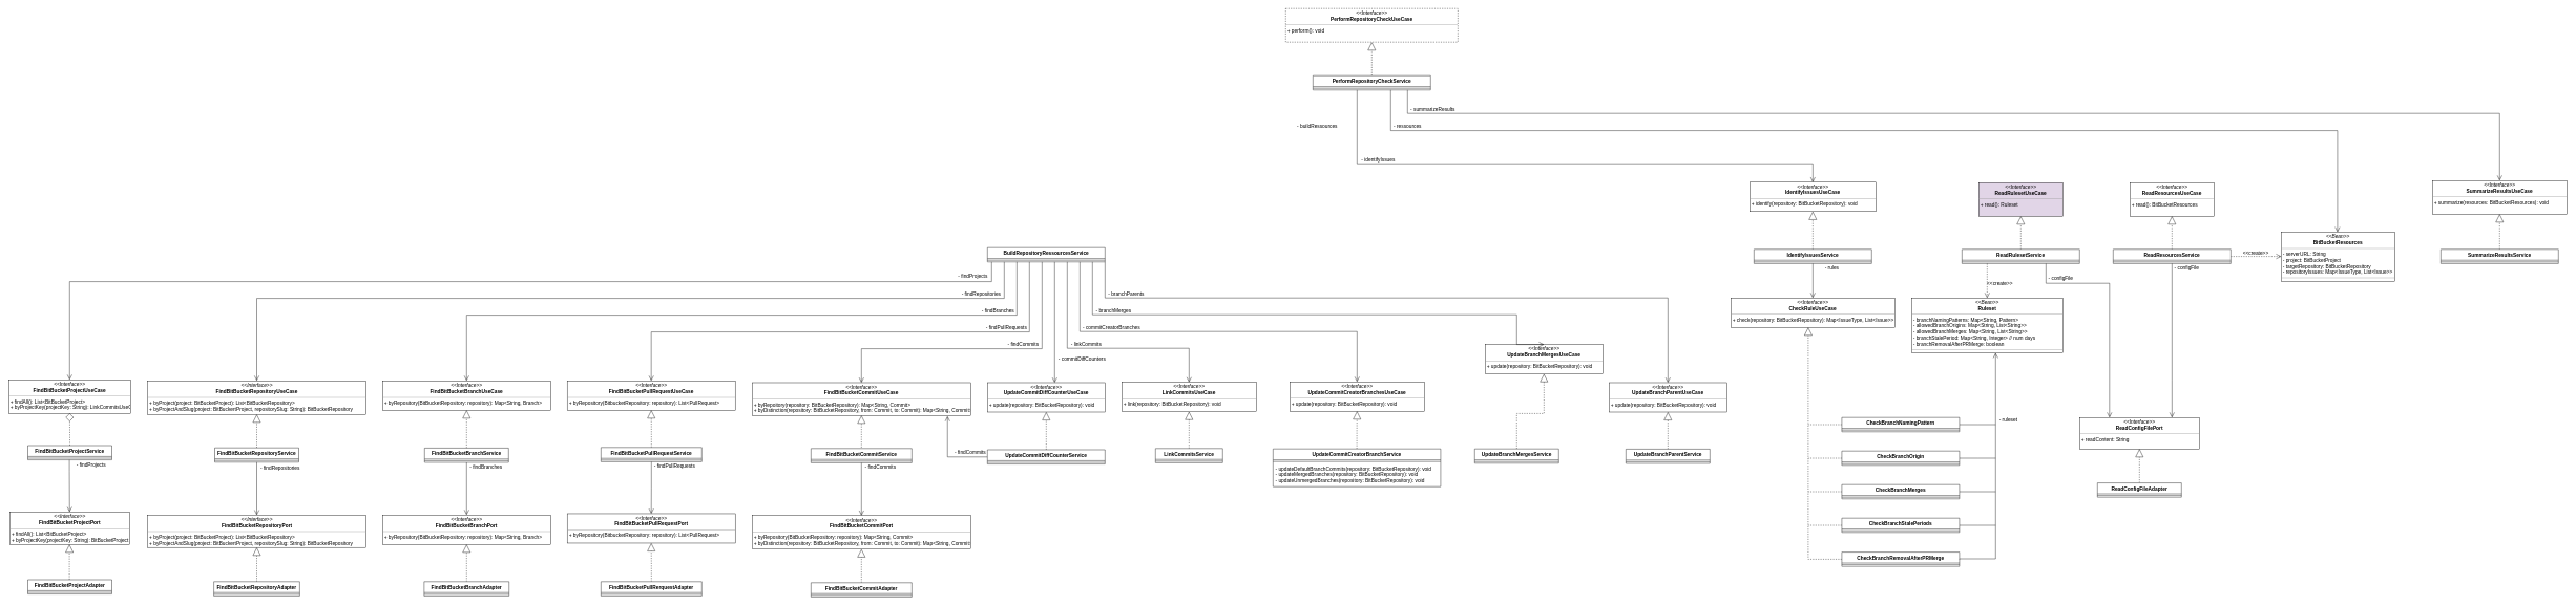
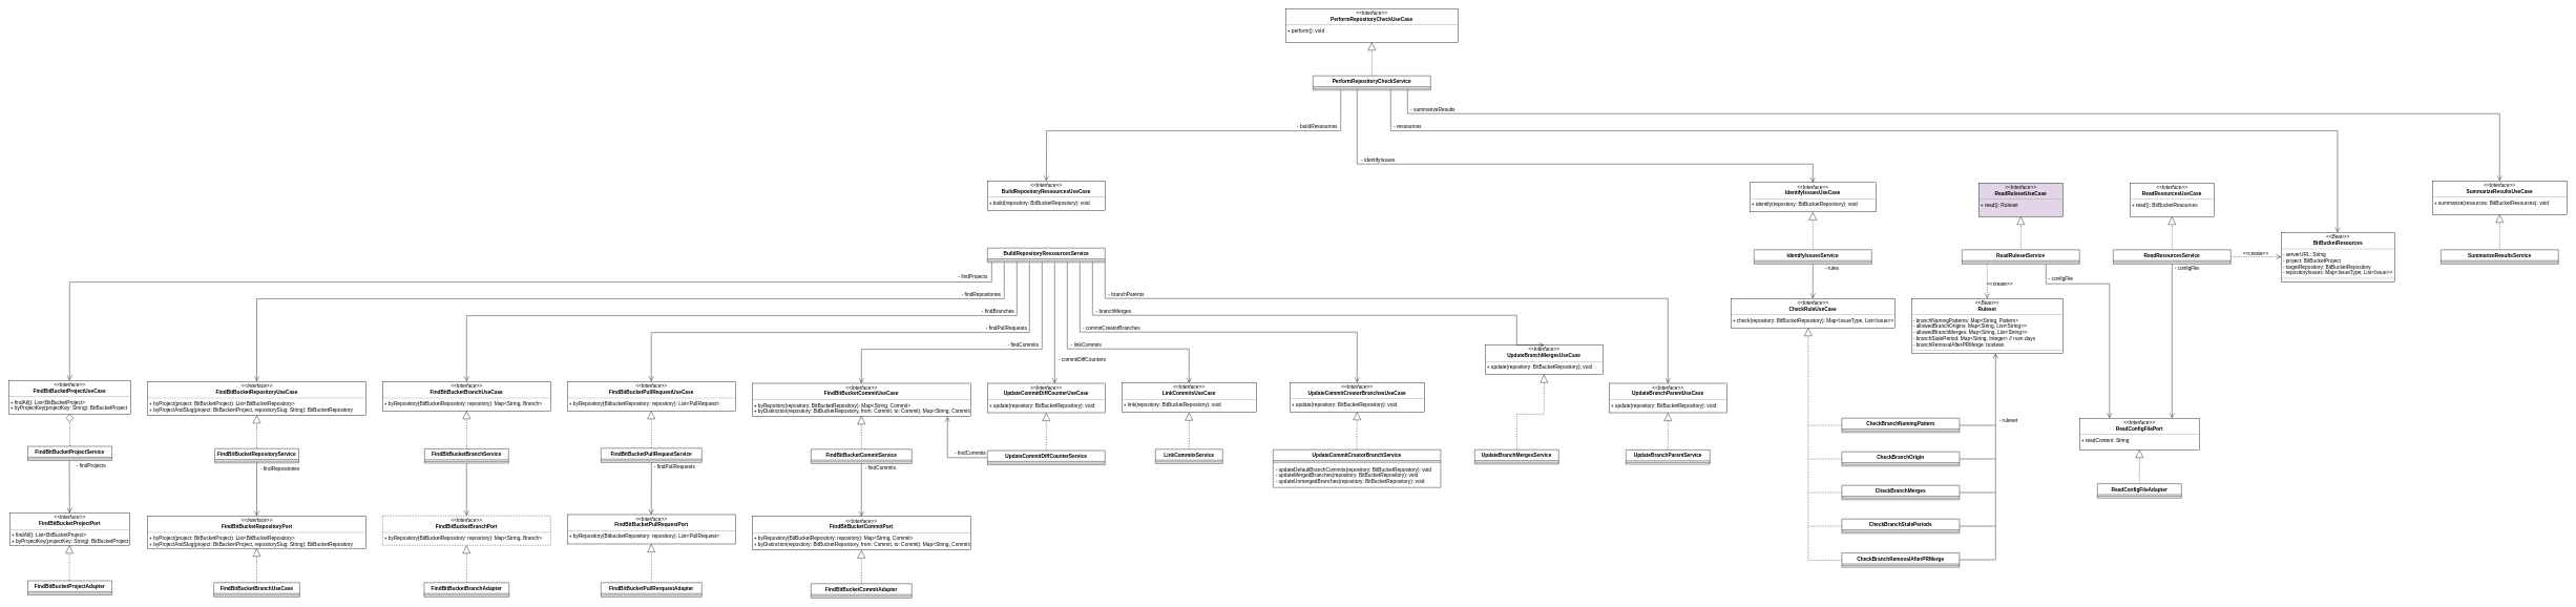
- <mxCell id="129" value="&lt;p style=&quot;margin: 0px ; margin-top: 4px ; text-align: center&quot;&gt;&lt;i&gt;&amp;lt;&amp;lt;Interface&amp;gt;&amp;gt;&lt;/i&gt;&lt;br&gt;&lt;b&gt;PerformRepositoryCheckUseCase&lt;/b&gt;&lt;/p&gt;&lt;hr size=&quot;1&quot;&gt;&lt;p style=&quot;margin: 0px ; margin-left: 4px&quot;&gt;+ perform&lt;span&gt;(&lt;/span&gt;&lt;span&gt;): void&lt;/span&gt;&lt;/p&gt;" style="verticalAlign=top;align=left;overflow=fill;fontSize=12;fontFamily=Helvetica;html=1;dashed=1;" parent="1" vertex="1"><mxGeometry x="3060" y="20" width="410" height="80" as="geometry" /></mxCell>
+ <mxCell id="129" value="&lt;p style=&quot;margin: 0px ; margin-top: 4px ; text-align: center&quot;&gt;&lt;i&gt;&amp;lt;&amp;lt;Interface&amp;gt;&amp;gt;&lt;/i&gt;&lt;br&gt;&lt;b&gt;PerformRepositoryCheckUseCase&lt;/b&gt;&lt;/p&gt;&lt;hr size=&quot;1&quot;&gt;&lt;p style=&quot;margin: 0px ; margin-left: 4px&quot;&gt;+ perform&lt;span&gt;(&lt;/span&gt;&lt;span&gt;): void&lt;/span&gt;&lt;/p&gt;" style="verticalAlign=top;align=left;overflow=fill;fontSize=12;fontFamily=Helvetica;html=1;" parent="1" vertex="1"><mxGeometry x="3060" y="20" width="410" height="80" as="geometry" /></mxCell>
+ <mxCell id="130" style="edgeStyle=orthogonalEdgeStyle;rounded=0;orthogonalLoop=1;jettySize=auto;html=1;entryX=0.5;entryY=0;entryDx=0;entryDy=0;endArrow=open;endFill=0;endSize=10;" parent="1" source="135" target="24" edge="1"><mxGeometry relative="1" as="geometry"><Array as="points"><mxPoint x="3191" y="311" /><mxPoint x="2491" y="311" /></Array></mxGeometry></mxCell>
+ <mxCell id="24" value="&lt;p style=&quot;margin: 0px ; margin-top: 4px ; text-align: center&quot;&gt;&lt;i&gt;&amp;lt;&amp;lt;Interface&amp;gt;&amp;gt;&lt;/i&gt;&lt;br&gt;&lt;b&gt;BuildRepositoryRessourcesUseCase&lt;/b&gt;&lt;/p&gt;&lt;hr size=&quot;1&quot;&gt;&lt;p style=&quot;margin: 0px ; margin-left: 4px&quot;&gt;+ build(repository: BitBucketRepository): void&lt;br&gt;&lt;/p&gt;" style="verticalAlign=top;align=left;overflow=fill;fontSize=12;fontFamily=Helvetica;html=1;" parent="1" vertex="1"><mxGeometry x="2350" y="430" width="280" height="70" as="geometry" /></mxCell>
- <mxCell id="22" value="&lt;p style=&quot;margin: 0px ; margin-top: 4px ; text-align: center&quot;&gt;&lt;i&gt;&amp;lt;&amp;lt;Interface&amp;gt;&amp;gt;&lt;/i&gt;&lt;br&gt;&lt;b&gt;FindBitBucketProjectUseCase&lt;/b&gt;&lt;/p&gt;&lt;hr size=&quot;1&quot;&gt;&lt;p style=&quot;margin: 0px 0px 0px 4px&quot;&gt;+ findAll(): List&amp;lt;BitBucketProject&amp;gt;&lt;/p&gt;&lt;p style=&quot;margin: 0px ; margin-left: 4px&quot;&gt;+ byProjectKey(projectKey: String): LinkCommitsUseCase&lt;br&gt;&lt;/p&gt;" style="verticalAlign=top;align=left;overflow=fill;fontSize=12;fontFamily=Helvetica;html=1;" parent="1" vertex="1"><mxGeometry x="20" y="905" width="290" height="80" as="geometry" /></mxCell>
+ <mxCell id="22" value="&lt;p style=&quot;margin: 0px ; margin-top: 4px ; text-align: center&quot;&gt;&lt;i&gt;&amp;lt;&amp;lt;Interface&amp;gt;&amp;gt;&lt;/i&gt;&lt;br&gt;&lt;b&gt;FindBitBucketProjectUseCase&lt;/b&gt;&lt;/p&gt;&lt;hr size=&quot;1&quot;&gt;&lt;p style=&quot;margin: 0px 0px 0px 4px&quot;&gt;+ findAll(): List&amp;lt;BitBucketProject&amp;gt;&lt;/p&gt;&lt;p style=&quot;margin: 0px ; margin-left: 4px&quot;&gt;+ byProjectKey(projectKey: String): BitBucketProject&lt;br&gt;&lt;/p&gt;" style="verticalAlign=top;align=left;overflow=fill;fontSize=12;fontFamily=Helvetica;html=1;" parent="1" vertex="1"><mxGeometry x="20" y="905" width="290" height="80" as="geometry" /></mxCell>
- <mxCell id="83" value="- findBranches" style="text;html=1;align=center;verticalAlign=middle;resizable=0;points=[];;autosize=1;" parent="1" vertex="1"><mxGeometry x="1111.22" y="1103.5" width="90" height="20" as="geometry" /></mxCell>
- <mxCell id="3" value="&lt;p style=&quot;margin: 0px ; margin-top: 4px ; text-align: center&quot;&gt;&lt;i&gt;&amp;lt;&amp;lt;Interface&amp;gt;&amp;gt;&lt;/i&gt;&lt;br&gt;&lt;b&gt;FindBitBucketBranchPort&lt;/b&gt;&lt;/p&gt;&lt;hr size=&quot;1&quot;&gt;&lt;p style=&quot;margin: 0px ; margin-left: 4px&quot;&gt;+ byRepository(BitBucketRepository: repository): Map&amp;lt;String, Branch&amp;gt;&lt;br&gt;&lt;/p&gt;" style="verticalAlign=top;align=left;overflow=fill;fontSize=12;fontFamily=Helvetica;html=1;" parent="1" vertex="1"><mxGeometry x="910.01" y="1227.5" width="400" height="70" as="geometry" /></mxCell>
+ <mxCell id="3" value="&lt;p style=&quot;margin: 0px ; margin-top: 4px ; text-align: center&quot;&gt;&lt;i&gt;&amp;lt;&amp;lt;Interface&amp;gt;&amp;gt;&lt;/i&gt;&lt;br&gt;&lt;b&gt;FindBitBucketBranchPort&lt;/b&gt;&lt;/p&gt;&lt;hr size=&quot;1&quot;&gt;&lt;p style=&quot;margin: 0px ; margin-left: 4px&quot;&gt;+ byRepository(BitBucketRepository: repository): Map&amp;lt;String, Branch&amp;gt;&lt;br&gt;&lt;/p&gt;" style="verticalAlign=top;align=left;overflow=fill;fontSize=12;fontFamily=Helvetica;html=1;dashed=1;" parent="1" vertex="1"><mxGeometry x="910.01" y="1227.5" width="400" height="70" as="geometry" /></mxCell>
- <mxCell id="11" value="FindBitBucketRepositoryAdapter" style="swimlane;fontStyle=1;align=center;verticalAlign=top;childLayout=stackLayout;horizontal=1;startSize=26;horizontalStack=0;resizeParent=1;resizeParentMax=0;resizeLast=0;collapsible=1;marginBottom=0;" parent="1" vertex="1"><mxGeometry x="508.3" y="1386.5" width="204.41" height="34" as="geometry" /></mxCell>
+ <mxCell id="11" value="FindBitBucketBranchUseCase" style="swimlane;fontStyle=1;align=center;verticalAlign=top;childLayout=stackLayout;horizontal=1;startSize=26;horizontalStack=0;resizeParent=1;resizeParentMax=0;resizeLast=0;collapsible=1;marginBottom=0;" parent="1" vertex="1"><mxGeometry x="508.3" y="1386.5" width="204.41" height="34" as="geometry" /></mxCell>
